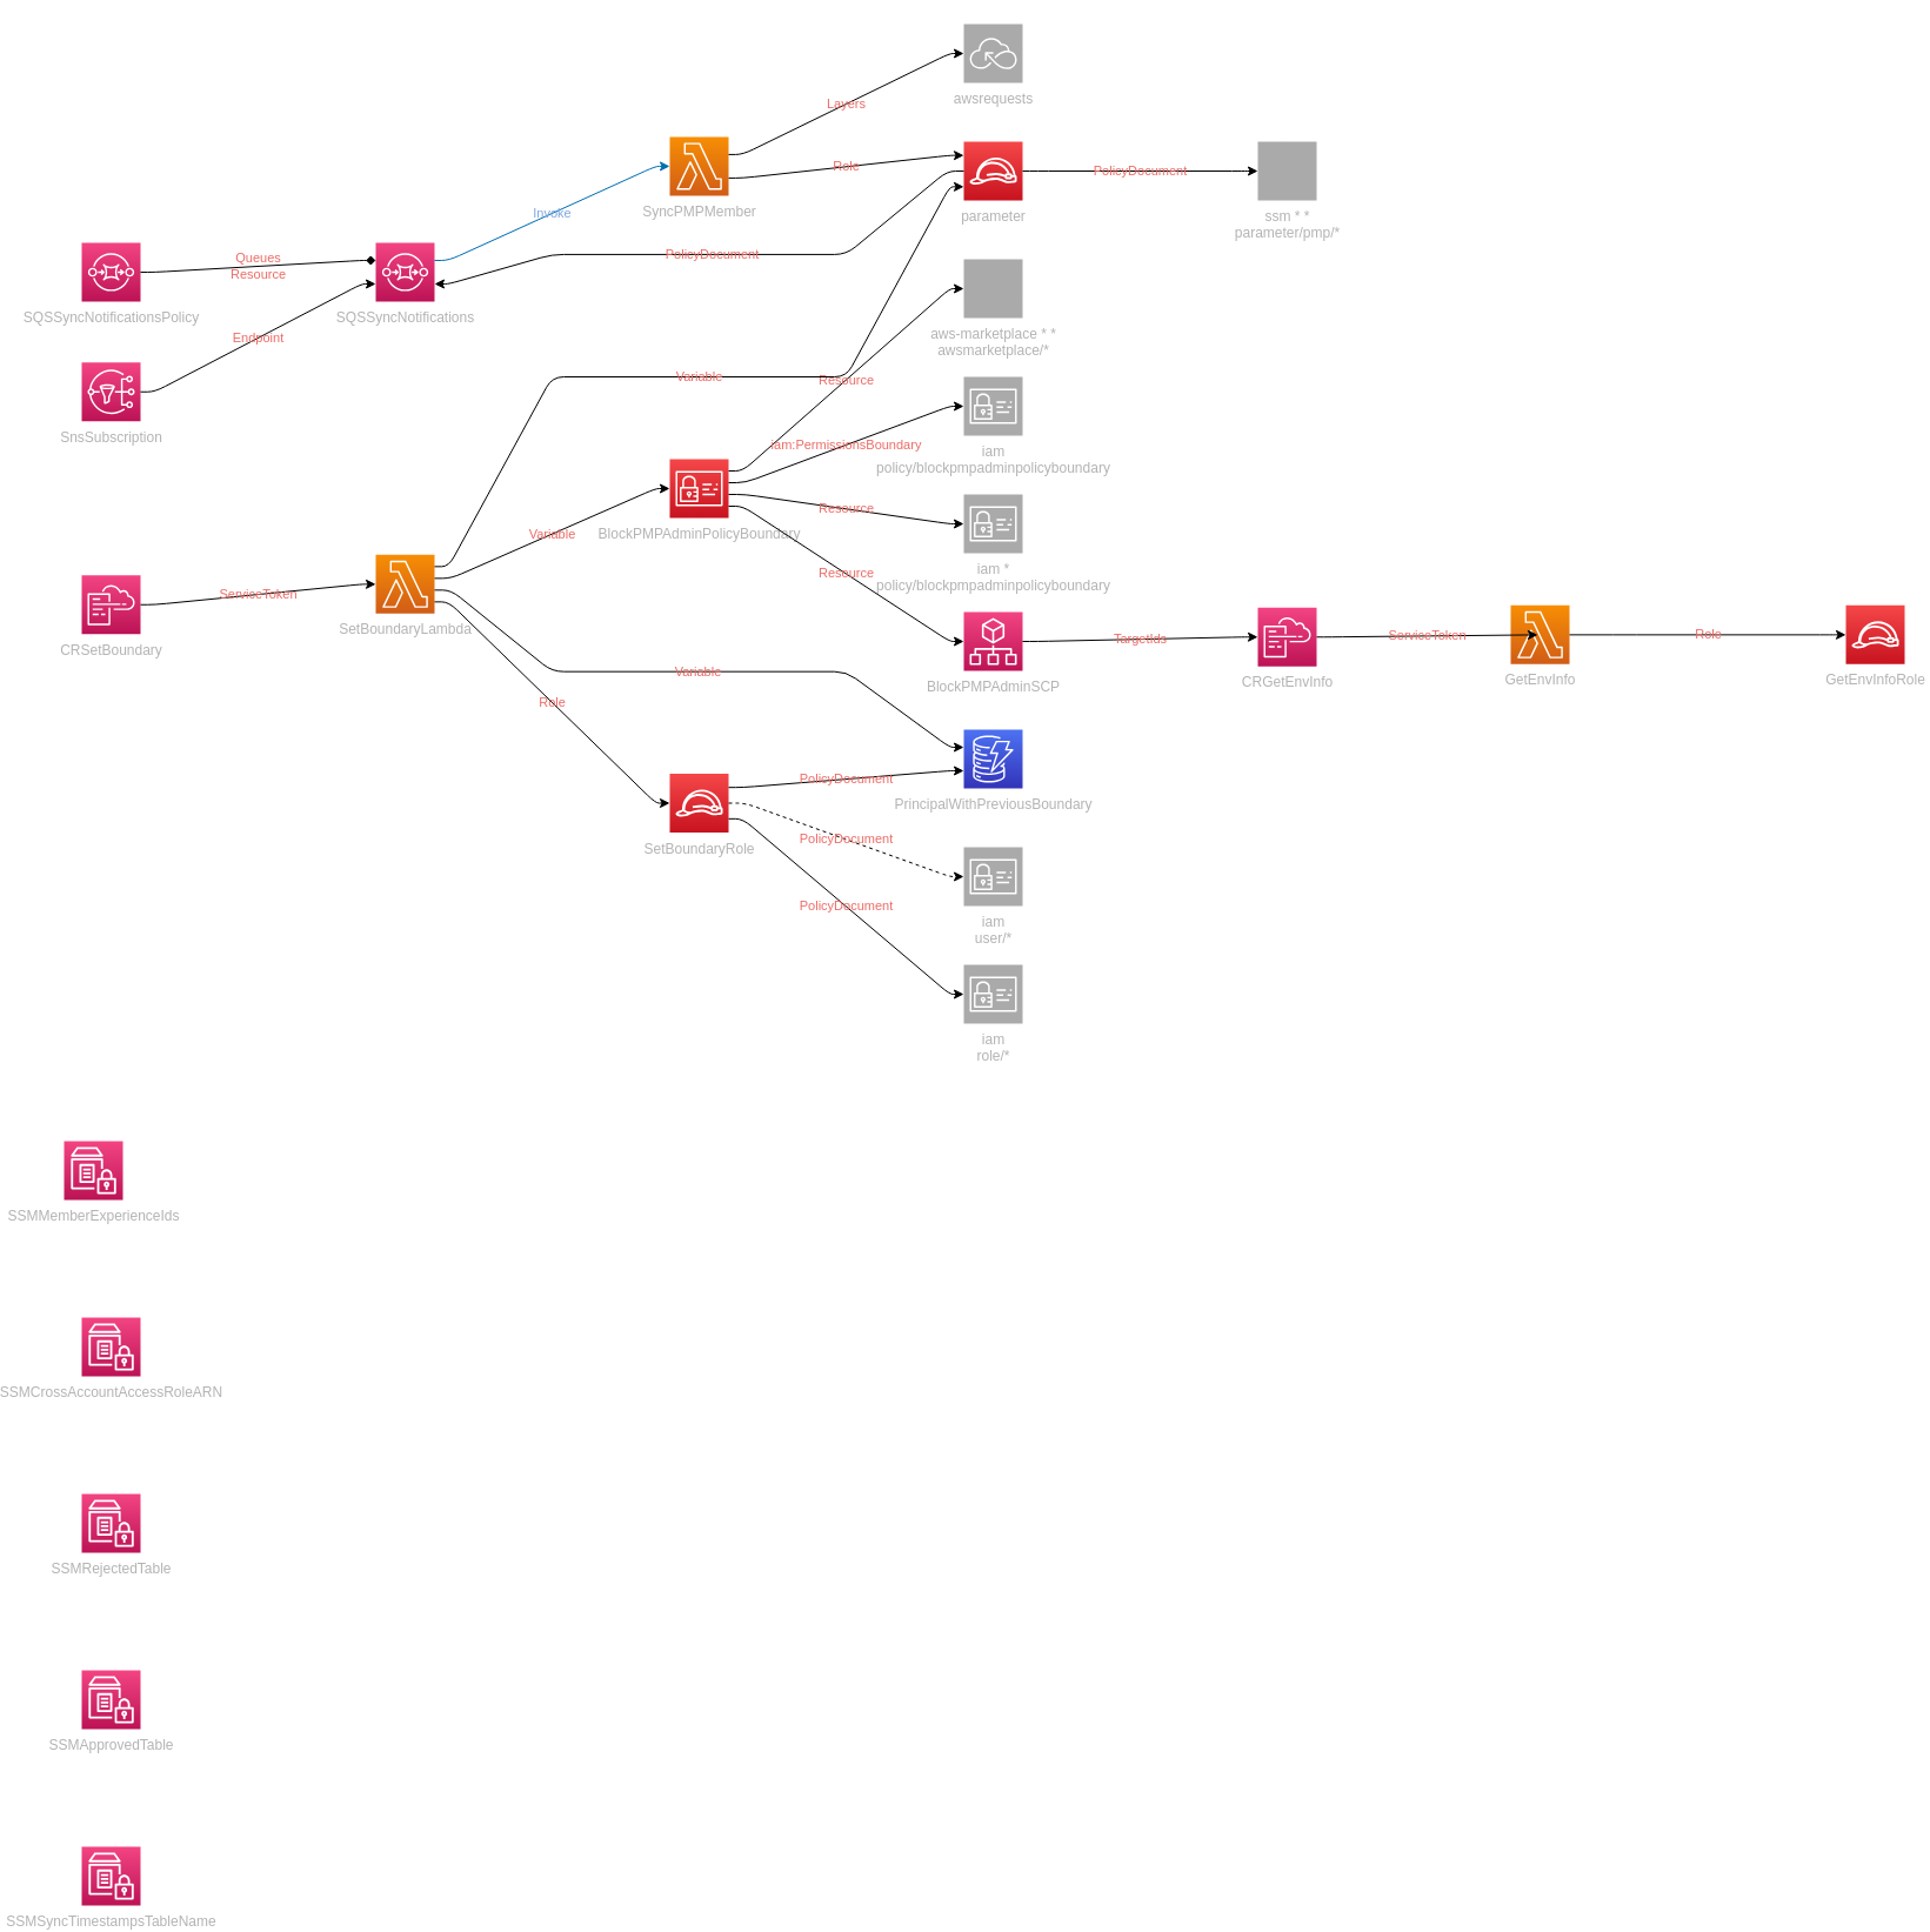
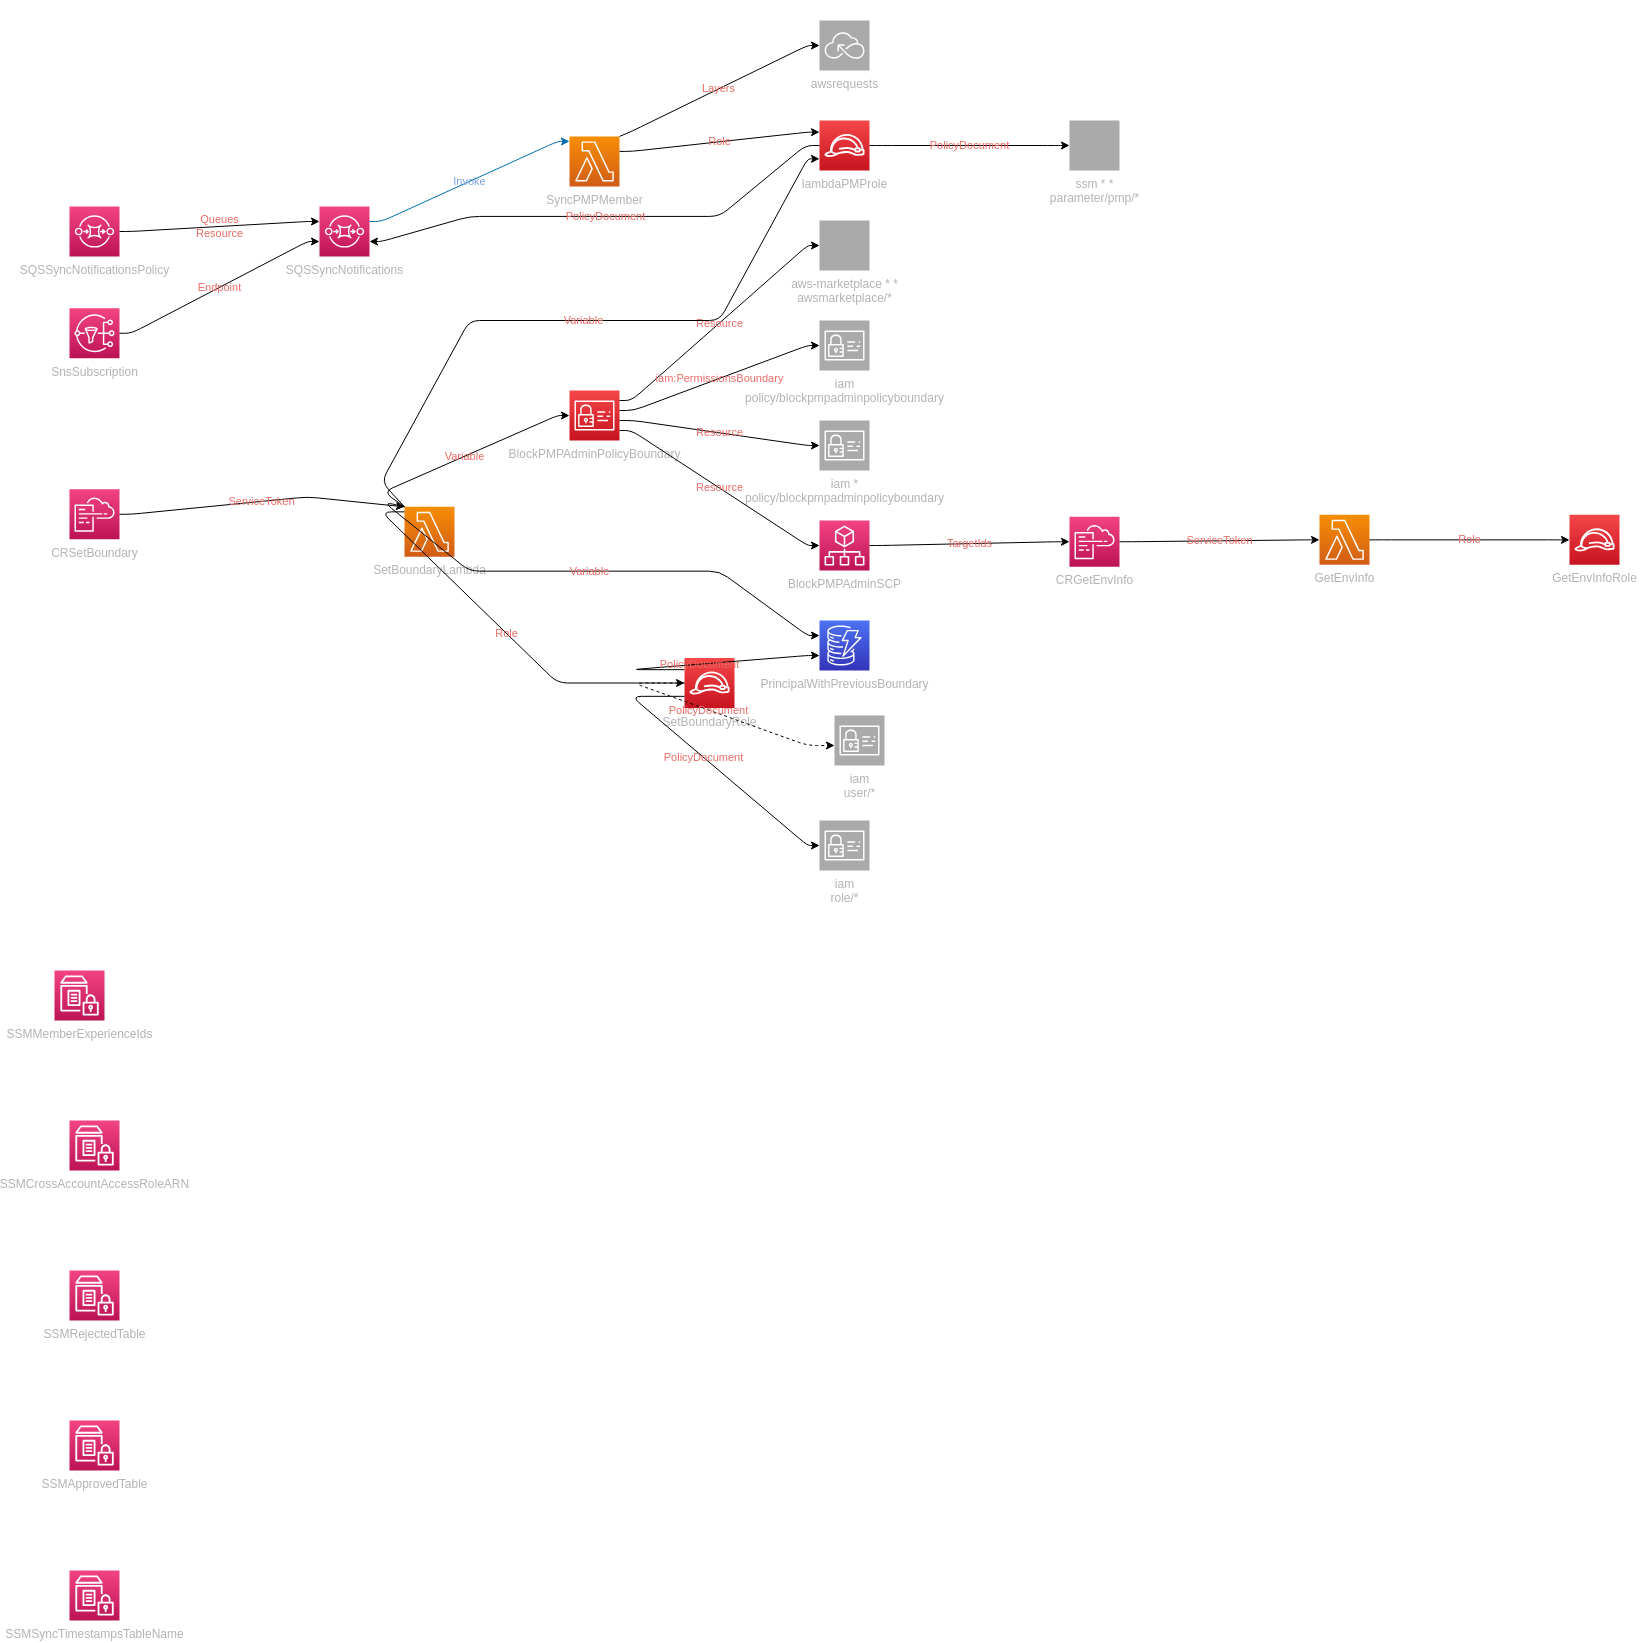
- <mxCell id="3" value="SyncPMPMember" style="outlineConnect=0;fontColor=#B3B3B3;gradientColor=#F78E04;gradientDirection=north;fillColor=#D05C17;strokeColor=#ffffff;dashed=0;verticalLabelPosition=bottom;verticalAlign=top;align=center;html=1;fontSize=12;fontStyle=0;aspect=fixed;shape=mxgraph.aws4.resourceIcon;resIcon=mxgraph.aws4.lambda;" vertex="1" parent="1"><mxGeometry x="535" y="115.921" width="50" height="50" as="geometry" /></mxCell>
+ <mxCell id="3" value="SyncPMPMember" style="outlineConnect=0;fontColor=#B3B3B3;gradientColor=#F78E04;gradientDirection=north;fillColor=#D05C17;strokeColor=#ffffff;dashed=0;verticalLabelPosition=bottom;verticalAlign=top;align=center;html=1;fontSize=12;fontStyle=0;aspect=fixed;shape=mxgraph.aws4.resourceIcon;resIcon=mxgraph.aws4.lambda;" vertex="1" parent="1"><mxGeometry x="535" y="135.921" width="50" height="50" as="geometry" /></mxCell>
- <mxCell id="2" value="parameter" style="outlineConnect=0;fontColor=#B3B3B3;gradientColor=#F54749;gradientDirection=north;fillColor=#C7131F;strokeColor=#ffffff;dashed=0;verticalLabelPosition=bottom;verticalAlign=top;align=center;html=1;fontSize=12;fontStyle=0;aspect=fixed;shape=mxgraph.aws4.resourceIcon;resIcon=mxgraph.aws4.role;" vertex="1" parent="1"><mxGeometry x="785" y="120" width="50" height="50" as="geometry" /></mxCell>
+ <mxCell id="2" value="lambdaPMProle" style="outlineConnect=0;fontColor=#B3B3B3;gradientColor=#F54749;gradientDirection=north;fillColor=#C7131F;strokeColor=#ffffff;dashed=0;verticalLabelPosition=bottom;verticalAlign=top;align=center;html=1;fontSize=12;fontStyle=0;aspect=fixed;shape=mxgraph.aws4.resourceIcon;resIcon=mxgraph.aws4.role;" vertex="1" parent="1"><mxGeometry x="785" y="120" width="50" height="50" as="geometry" /></mxCell>
- <mxCell id="33" value="Queues&#10;Resource" style="edgeStyle=orthogonalEdgeStyle;rounded=1;orthogonalLoop=1;jettySize=auto;html=1;labelBackgroundColor=none;fontColor=#EA6B66;noEdgeStyle=1;orthogonal=1;endArrow=diamond;" edge="1" parent="1" source="11" target="10"><mxGeometry relative="1" as="geometry"><Array as="points"><mxPoint x="97" y="230.985" /><mxPoint x="273" y="220.985" /></Array></mxGeometry></mxCell>
+ <mxCell id="33" value="Queues&#10;Resource" style="edgeStyle=orthogonalEdgeStyle;rounded=1;orthogonalLoop=1;jettySize=auto;html=1;labelBackgroundColor=none;fontColor=#EA6B66;noEdgeStyle=1;orthogonal=1;" edge="1" parent="1" source="11" target="10"><mxGeometry relative="1" as="geometry"><Array as="points"><mxPoint x="97" y="230.985" /><mxPoint x="273" y="220.985" /></Array></mxGeometry></mxCell>
- <mxCell id="18" value="SetBoundaryLambda" style="outlineConnect=0;fontColor=#B3B3B3;gradientColor=#F78E04;gradientDirection=north;fillColor=#D05C17;strokeColor=#ffffff;dashed=0;verticalLabelPosition=bottom;verticalAlign=top;align=center;html=1;fontSize=12;fontStyle=0;aspect=fixed;shape=mxgraph.aws4.resourceIcon;resIcon=mxgraph.aws4.lambda;" vertex="1" parent="1"><mxGeometry x="285" y="471.35" width="50" height="50" as="geometry" /></mxCell>
+ <mxCell id="18" value="SetBoundaryLambda" style="outlineConnect=0;fontColor=#B3B3B3;gradientColor=#F78E04;gradientDirection=north;fillColor=#D05C17;strokeColor=#ffffff;dashed=0;verticalLabelPosition=bottom;verticalAlign=top;align=center;html=1;fontSize=12;fontStyle=0;aspect=fixed;shape=mxgraph.aws4.resourceIcon;resIcon=mxgraph.aws4.lambda;" vertex="1" parent="1"><mxGeometry x="370" y="506.35" width="50" height="50" as="geometry" /></mxCell>
- <mxCell id="14" value="GetEnvInfo" style="outlineConnect=0;fontColor=#B3B3B3;gradientColor=#F78E04;gradientDirection=north;fillColor=#D05C17;strokeColor=#ffffff;dashed=0;verticalLabelPosition=bottom;verticalAlign=top;align=center;html=1;fontSize=12;fontStyle=0;aspect=fixed;shape=mxgraph.aws4.resourceIcon;resIcon=mxgraph.aws4.lambda;" vertex="1" parent="1"><mxGeometry x="1250" y="514.369" width="50" height="50" as="geometry" /></mxCell>
+ <mxCell id="14" value="GetEnvInfo" style="outlineConnect=0;fontColor=#B3B3B3;gradientColor=#F78E04;gradientDirection=north;fillColor=#D05C17;strokeColor=#ffffff;dashed=0;verticalLabelPosition=bottom;verticalAlign=top;align=center;html=1;fontSize=12;fontStyle=0;aspect=fixed;shape=mxgraph.aws4.resourceIcon;resIcon=mxgraph.aws4.lambda;" vertex="1" parent="1"><mxGeometry x="1285" y="514.369" width="50" height="50" as="geometry" /></mxCell>
- <mxCell id="20" value="SetBoundaryRole" style="outlineConnect=0;fontColor=#B3B3B3;gradientColor=#F54749;gradientDirection=north;fillColor=#C7131F;strokeColor=#ffffff;dashed=0;verticalLabelPosition=bottom;verticalAlign=top;align=center;html=1;fontSize=12;fontStyle=0;aspect=fixed;shape=mxgraph.aws4.resourceIcon;resIcon=mxgraph.aws4.role;" vertex="1" parent="1"><mxGeometry x="535" y="657.5" width="50" height="50" as="geometry" /></mxCell>
+ <mxCell id="20" value="SetBoundaryRole" style="outlineConnect=0;fontColor=#B3B3B3;gradientColor=#F54749;gradientDirection=north;fillColor=#C7131F;strokeColor=#ffffff;dashed=0;verticalLabelPosition=bottom;verticalAlign=top;align=center;html=1;fontSize=12;fontStyle=0;aspect=fixed;shape=mxgraph.aws4.resourceIcon;resIcon=mxgraph.aws4.role;" vertex="1" parent="1"><mxGeometry x="650" y="657.5" width="50" height="50" as="geometry" /></mxCell>
- <mxCell id="26" value="iam  &#10;user/*" style="outlineConnect=0;fontColor=#B3B3B3;gradientColor=#aaaaaa;gradientDirection=north;fillColor=#aaaaaa;strokeColor=#ffffff;dashed=0;verticalLabelPosition=bottom;verticalAlign=top;align=center;html=1;fontSize=12;fontStyle=0;aspect=fixed;shape=mxgraph.aws4.resourceIcon;resIcon=mxgraph.aws4.identity_and_access_management;" vertex="1" parent="1"><mxGeometry x="785" y="720" width="50" height="50" as="geometry" /></mxCell>
+ <mxCell id="26" value="iam  &#10;user/*" style="outlineConnect=0;fontColor=#B3B3B3;gradientColor=#aaaaaa;gradientDirection=north;fillColor=#aaaaaa;strokeColor=#ffffff;dashed=0;verticalLabelPosition=bottom;verticalAlign=top;align=center;html=1;fontSize=12;fontStyle=0;aspect=fixed;shape=mxgraph.aws4.resourceIcon;resIcon=mxgraph.aws4.identity_and_access_management;" vertex="1" parent="1"><mxGeometry x="800" y="715" width="50" height="50" as="geometry" /></mxCell>
